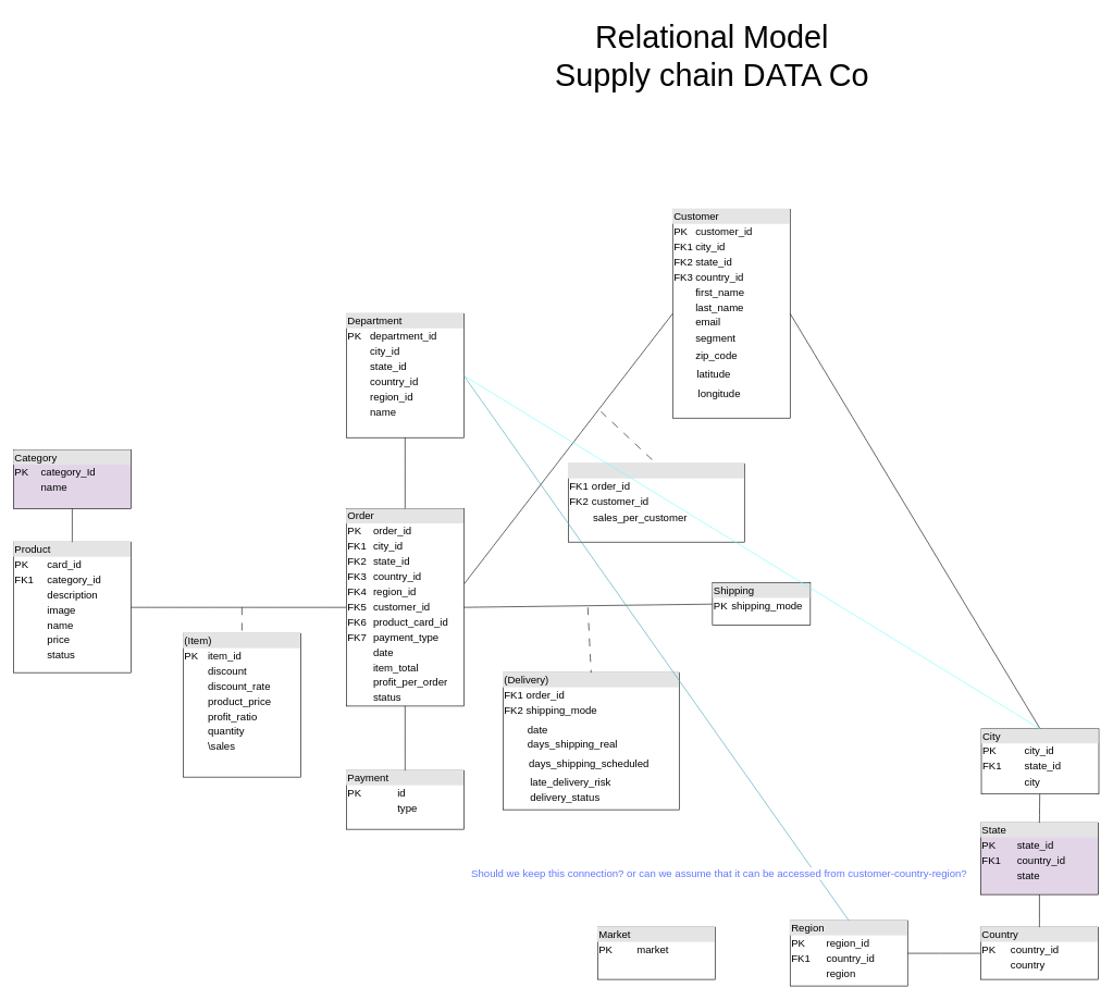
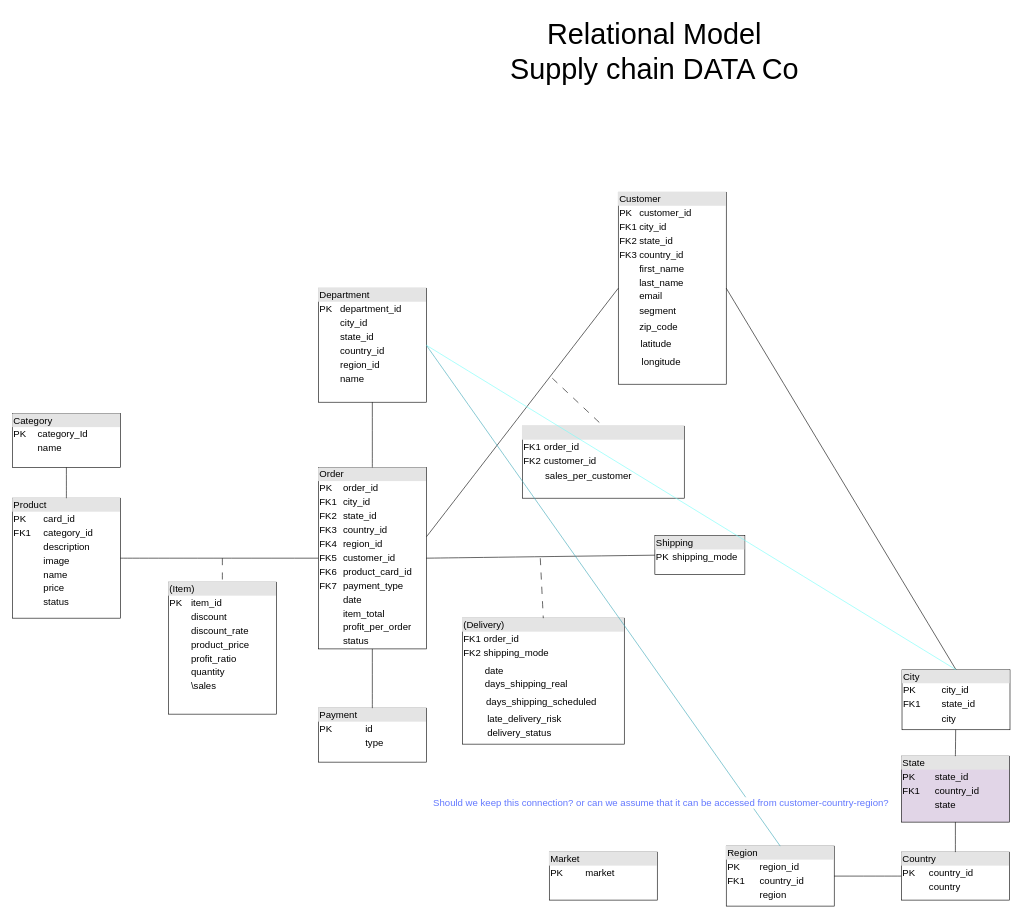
- <mxCell id="10" value="&lt;div style=&quot;box-sizing:border-box;width:100%;background:#e4e4e4;padding:2px;&quot;&gt;Category&lt;/div&gt;&lt;table style=&quot;width:100%;font-size:1em;&quot; cellpadding=&quot;2&quot; cellspacing=&quot;0&quot;&gt;&lt;tbody&gt;&lt;tr&gt;&lt;td&gt;PK&lt;/td&gt;&lt;td&gt;category_Id&lt;/td&gt;&lt;/tr&gt;&lt;tr&gt;&lt;td&gt;&lt;br&gt;&lt;/td&gt;&lt;td&gt;name&lt;/td&gt;&lt;/tr&gt;&lt;tr&gt;&lt;td&gt;&lt;/td&gt;&lt;td&gt;&lt;br&gt;&lt;/td&gt;&lt;/tr&gt;&lt;/tbody&gt;&lt;/table&gt;" style="verticalAlign=top;align=left;overflow=fill;html=1;whiteSpace=wrap;fontSize=16;fillColor=#e1d5e7;" parent="1" vertex="1"><mxGeometry x="20" y="688.75" width="180" height="90" as="geometry" /></mxCell>
+ <mxCell id="10" value="&lt;div style=&quot;box-sizing:border-box;width:100%;background:#e4e4e4;padding:2px;&quot;&gt;Category&lt;/div&gt;&lt;table style=&quot;width:100%;font-size:1em;&quot; cellpadding=&quot;2&quot; cellspacing=&quot;0&quot;&gt;&lt;tbody&gt;&lt;tr&gt;&lt;td&gt;PK&lt;/td&gt;&lt;td&gt;category_Id&lt;/td&gt;&lt;/tr&gt;&lt;tr&gt;&lt;td&gt;&lt;br&gt;&lt;/td&gt;&lt;td&gt;name&lt;/td&gt;&lt;/tr&gt;&lt;tr&gt;&lt;td&gt;&lt;/td&gt;&lt;td&gt;&lt;br&gt;&lt;/td&gt;&lt;/tr&gt;&lt;/tbody&gt;&lt;/table&gt;" style="verticalAlign=top;align=left;overflow=fill;html=1;whiteSpace=wrap;fontSize=16;" parent="1" vertex="1"><mxGeometry x="20" y="688.75" width="180" height="90" as="geometry" /></mxCell>
